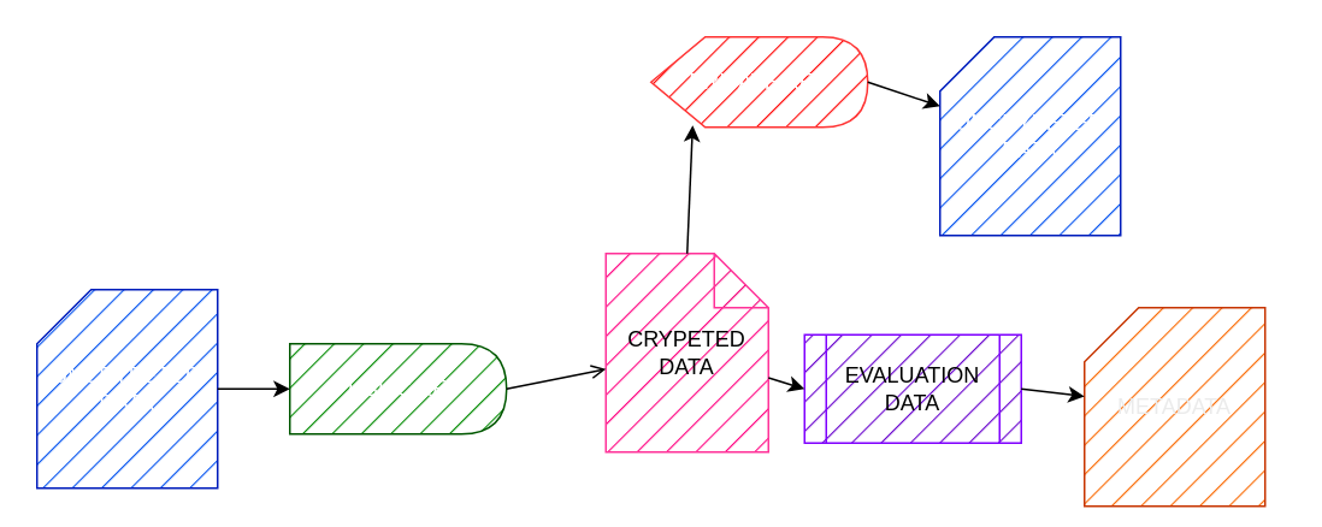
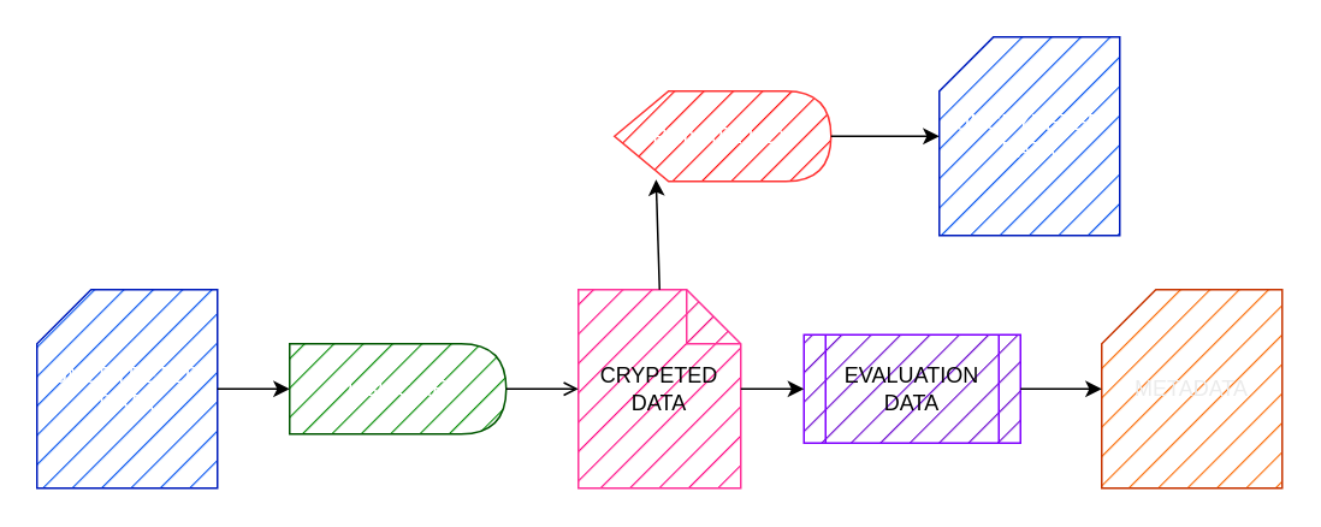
- <mxCell id="3" value="PRIVATE KEY" style="shape=display;whiteSpace=wrap;html=1;fillStyle=hatch;strokeColor=#FF3333;fillColor=#FF0000;fontColor=#ffffff;" parent="1" vertex="1"><mxGeometry x="360" y="20" width="120" height="50" as="geometry" /></mxCell>
+ <mxCell id="3" value="PRIVATE KEY" style="shape=display;whiteSpace=wrap;html=1;fillStyle=hatch;strokeColor=#FF3333;fillColor=#FF0000;fontColor=#ffffff;" parent="1" vertex="1"><mxGeometry x="340" y="50" width="120" height="50" as="geometry" /></mxCell>
- <mxCell id="6" value="CRYPETED&lt;br&gt;DATA" style="shape=note;whiteSpace=wrap;html=1;backgroundOutline=1;darkOpacity=0.05;fillStyle=hatch;strokeColor=#FF3399;fillColor=#FF0080;gradientColor=none;" parent="1" vertex="1"><mxGeometry x="335" y="140" width="90" height="110" as="geometry" /></mxCell>
+ <mxCell id="6" value="CRYPETED&lt;br&gt;DATA" style="shape=note;whiteSpace=wrap;html=1;backgroundOutline=1;darkOpacity=0.05;fillStyle=hatch;strokeColor=#FF3399;fillColor=#FF0080;gradientColor=none;" parent="1" vertex="1"><mxGeometry x="320" y="160" width="90" height="110" as="geometry" /></mxCell>
- <mxCell id="7" value="METADATA" style="shape=card;whiteSpace=wrap;html=1;fillStyle=hatch;strokeColor=#C73500;fillColor=#fa6800;fontColor=#EBEBEB;" parent="1" vertex="1"><mxGeometry x="600" y="170" width="100" height="110" as="geometry" /></mxCell>
+ <mxCell id="7" value="METADATA" style="shape=card;whiteSpace=wrap;html=1;fillStyle=hatch;strokeColor=#C73500;fillColor=#fa6800;fontColor=#EBEBEB;" parent="1" vertex="1"><mxGeometry x="610" y="160" width="100" height="110" as="geometry" /></mxCell>
